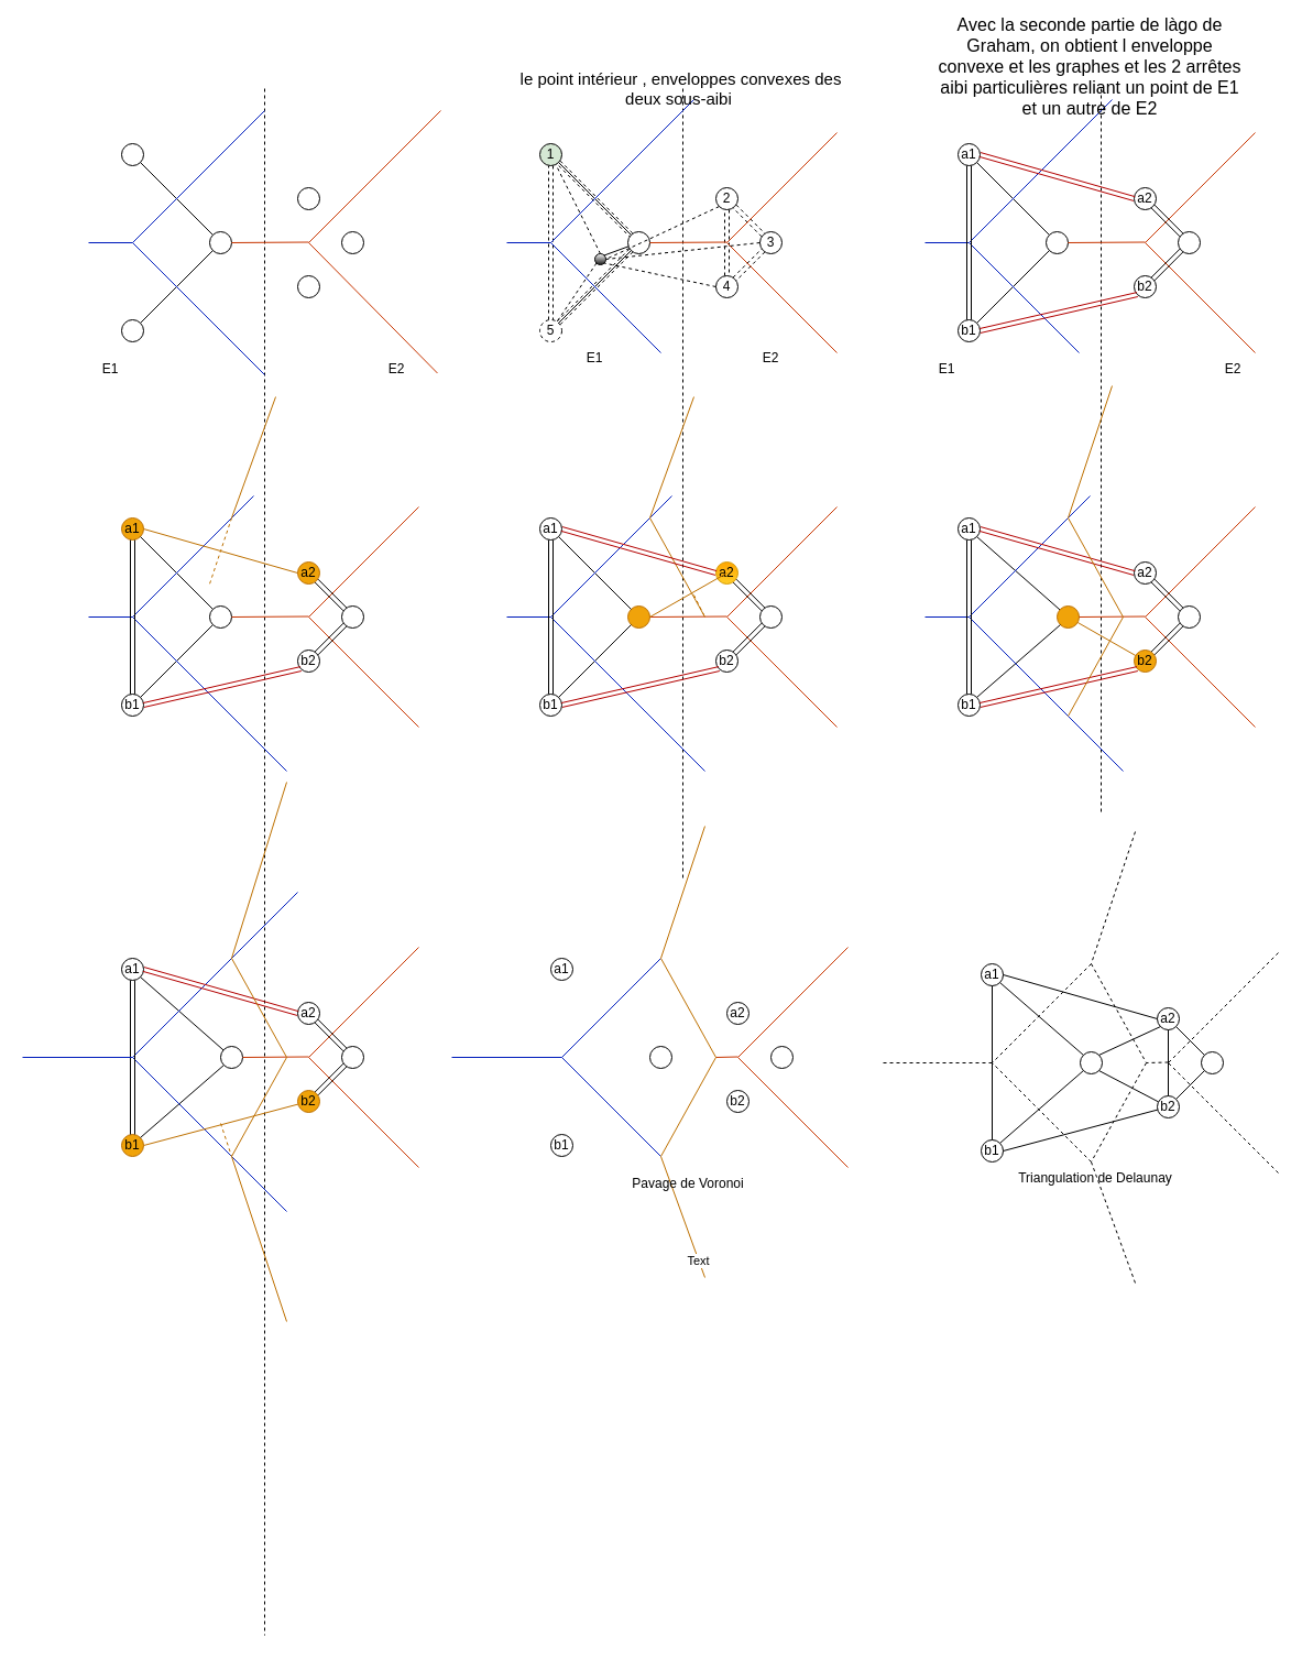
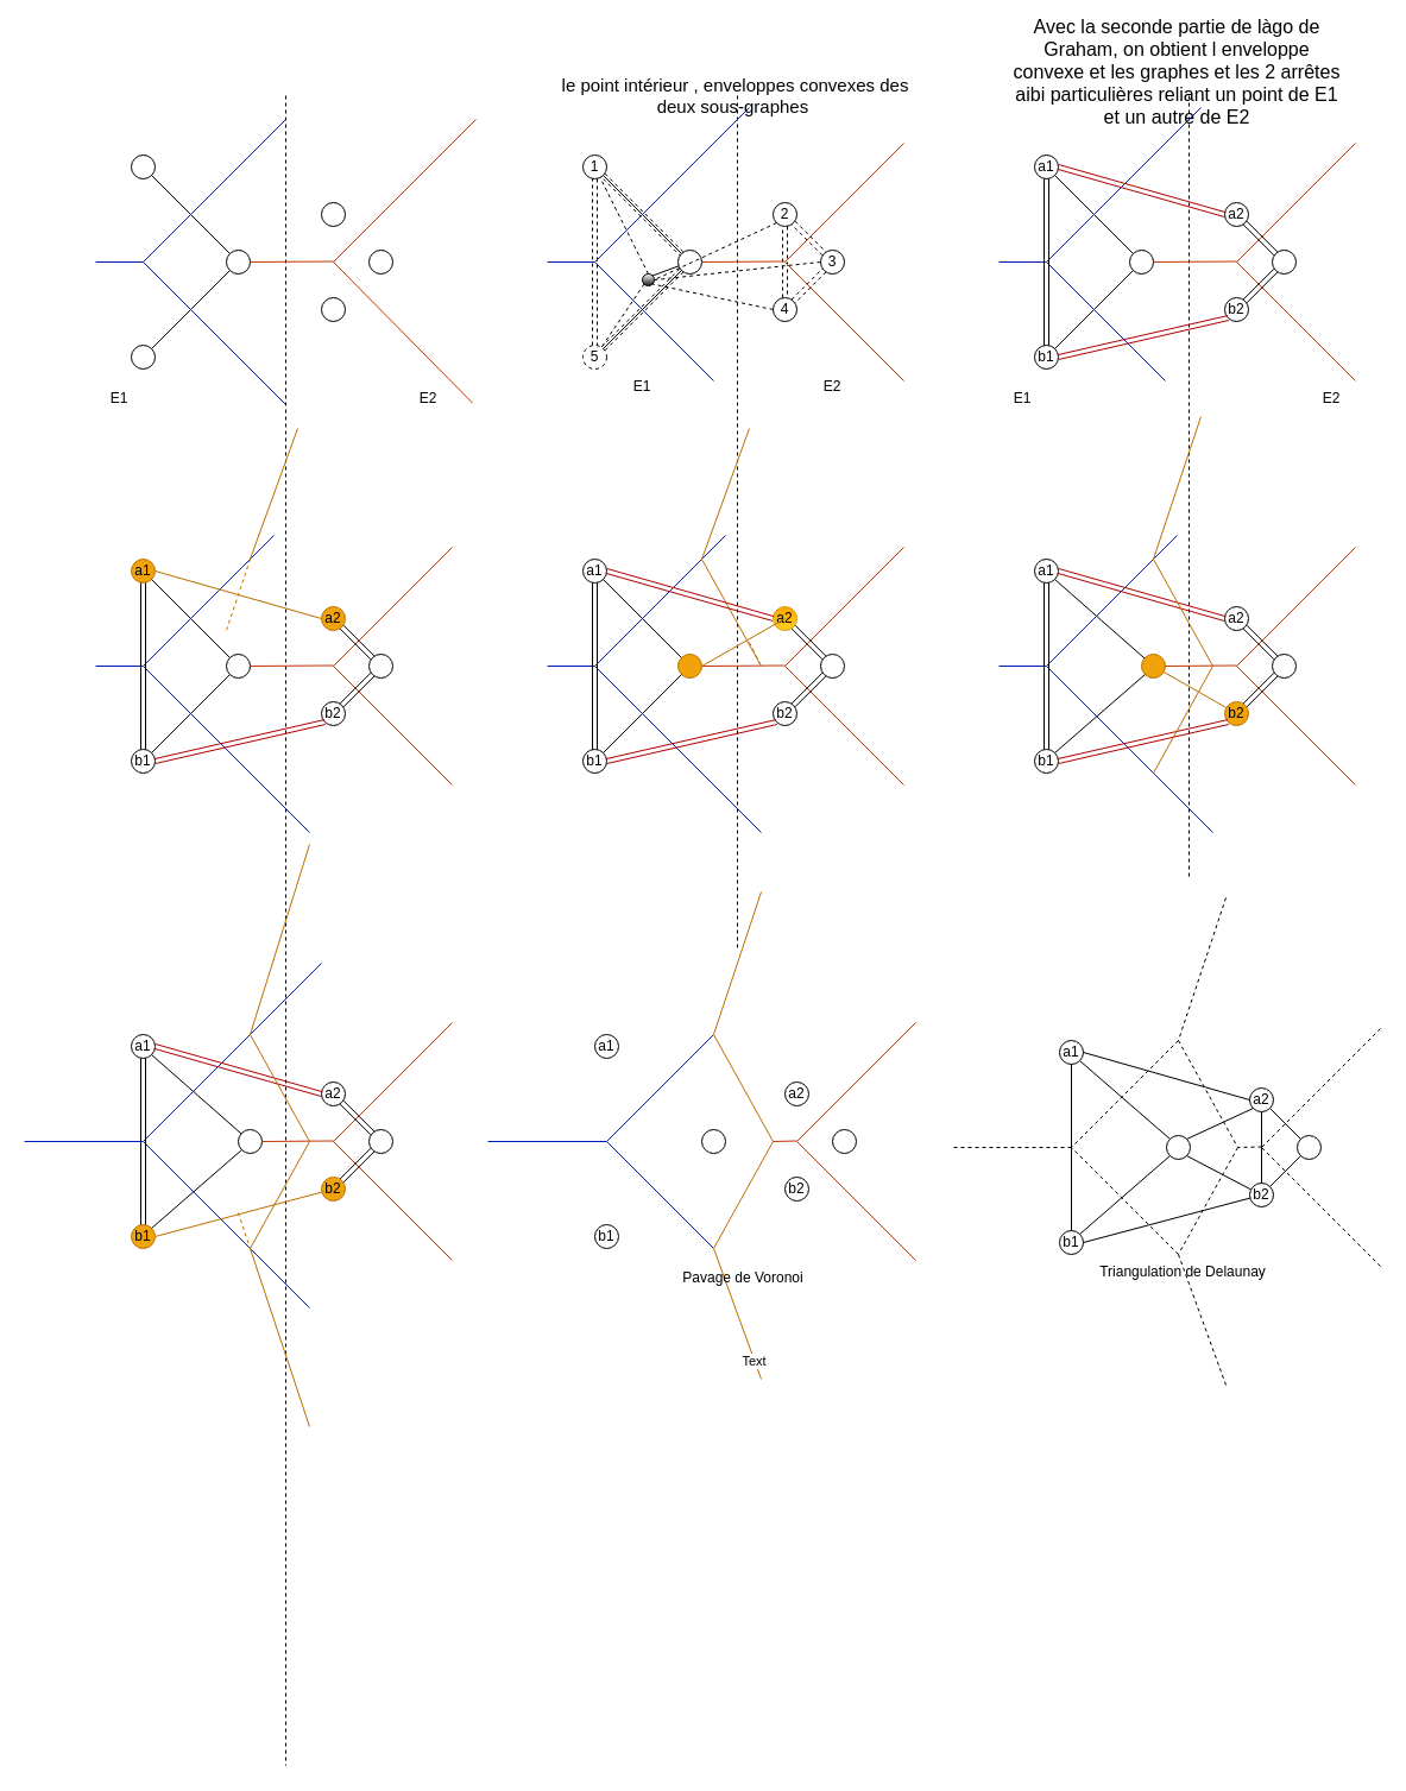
- <mxCell id="42" value="&lt;font style=&quot;font-size: 15px&quot;&gt;le point intérieur , enveloppes convexes des deux sous-aibi&amp;nbsp;&lt;/font&gt;" style="text;html=1;strokeColor=none;fillColor=none;align=center;verticalAlign=middle;whiteSpace=wrap;rounded=0;" parent="1" vertex="1"><mxGeometry x="470" y="60" width="297" height="40" as="geometry" /></mxCell>
+ <mxCell id="42" value="&lt;font style=&quot;font-size: 15px&quot;&gt;le point intérieur , enveloppes convexes des deux sous-graphes&amp;nbsp;&lt;/font&gt;" style="text;html=1;strokeColor=none;fillColor=none;align=center;verticalAlign=middle;whiteSpace=wrap;rounded=0;" parent="1" vertex="1"><mxGeometry x="470" y="60" width="297" height="40" as="geometry" /></mxCell>
- <mxCell id="21" value="1" style="ellipse;whiteSpace=wrap;html=1;aspect=fixed;fillColor=#d5e8d4;" parent="1" vertex="1"><mxGeometry x="490" y="130" width="20" height="20" as="geometry" /></mxCell>
+ <mxCell id="21" value="1" style="ellipse;whiteSpace=wrap;html=1;aspect=fixed;" parent="1" vertex="1"><mxGeometry x="490" y="130" width="20" height="20" as="geometry" /></mxCell>
